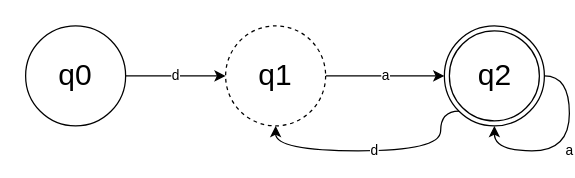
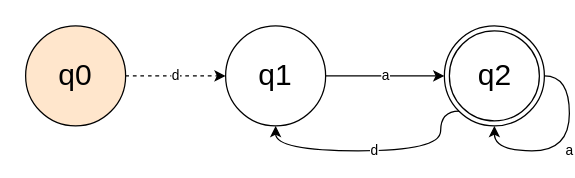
- <mxCell id="8" value="&lt;font style=&quot;font-size: 24px&quot;&gt;q0&lt;/font&gt;" style="ellipse;whiteSpace=wrap;html=1;aspect=fixed;" vertex="1" parent="1"><mxGeometry x="20" y="20" width="80" height="80" as="geometry" /></mxCell>
+ <mxCell id="8" value="&lt;font style=&quot;font-size: 24px&quot;&gt;q0&lt;/font&gt;" style="ellipse;whiteSpace=wrap;html=1;aspect=fixed;fillColor=#ffe6cc;" vertex="1" parent="1"><mxGeometry x="20" y="20" width="80" height="80" as="geometry" /></mxCell>
- <mxCell id="7" value="d" style="edgeStyle=orthogonalEdgeStyle;curved=1;rounded=0;orthogonalLoop=1;jettySize=auto;html=1;exitX=1;exitY=0.5;exitDx=0;exitDy=0;" edge="1" parent="1" source="8" target="3"><mxGeometry relative="1" as="geometry" /></mxCell>
+ <mxCell id="7" value="d" style="edgeStyle=orthogonalEdgeStyle;curved=1;rounded=0;orthogonalLoop=1;jettySize=auto;html=1;exitX=1;exitY=0.5;exitDx=0;exitDy=0;dashed=1;" edge="1" parent="1" source="8" target="3"><mxGeometry relative="1" as="geometry" /></mxCell>
- <mxCell id="3" value="&lt;font style=&quot;font-size: 24px&quot;&gt;q1&lt;/font&gt;" style="ellipse;whiteSpace=wrap;html=1;aspect=fixed;dashed=1;" parent="1" vertex="1"><mxGeometry x="180" y="20" width="80" height="80" as="geometry" /></mxCell>
+ <mxCell id="3" value="&lt;font style=&quot;font-size: 24px&quot;&gt;q1&lt;/font&gt;" style="ellipse;whiteSpace=wrap;html=1;aspect=fixed;" parent="1" vertex="1"><mxGeometry x="180" y="20" width="80" height="80" as="geometry" /></mxCell>
